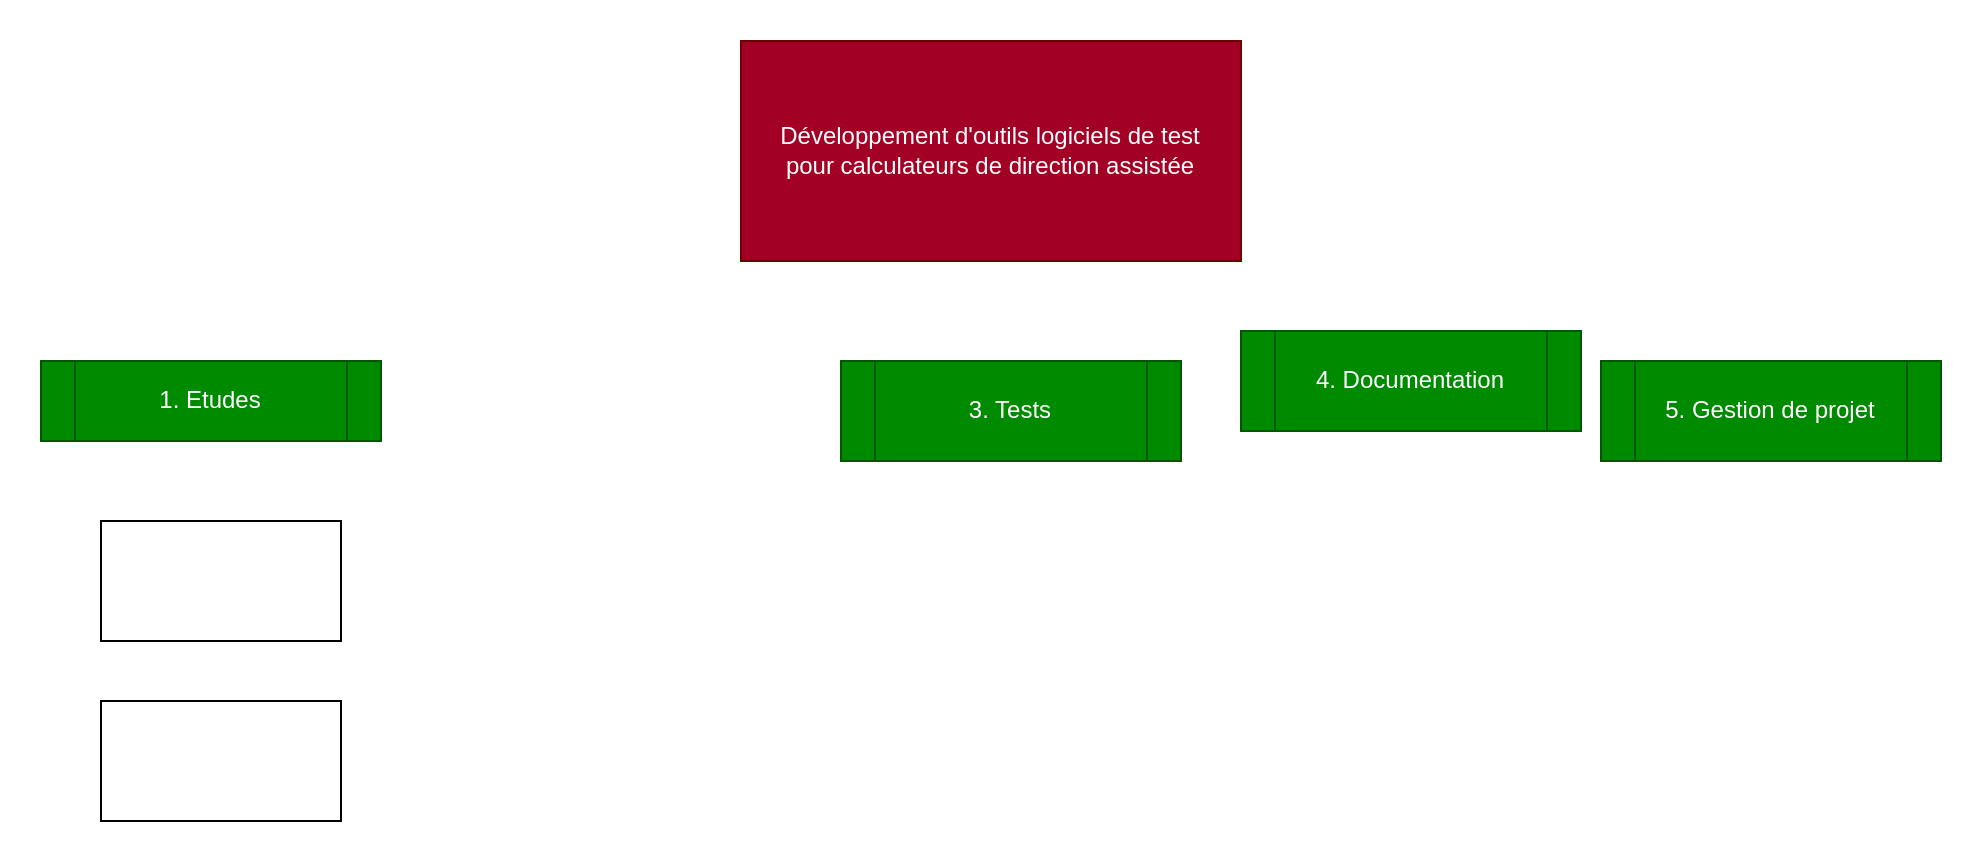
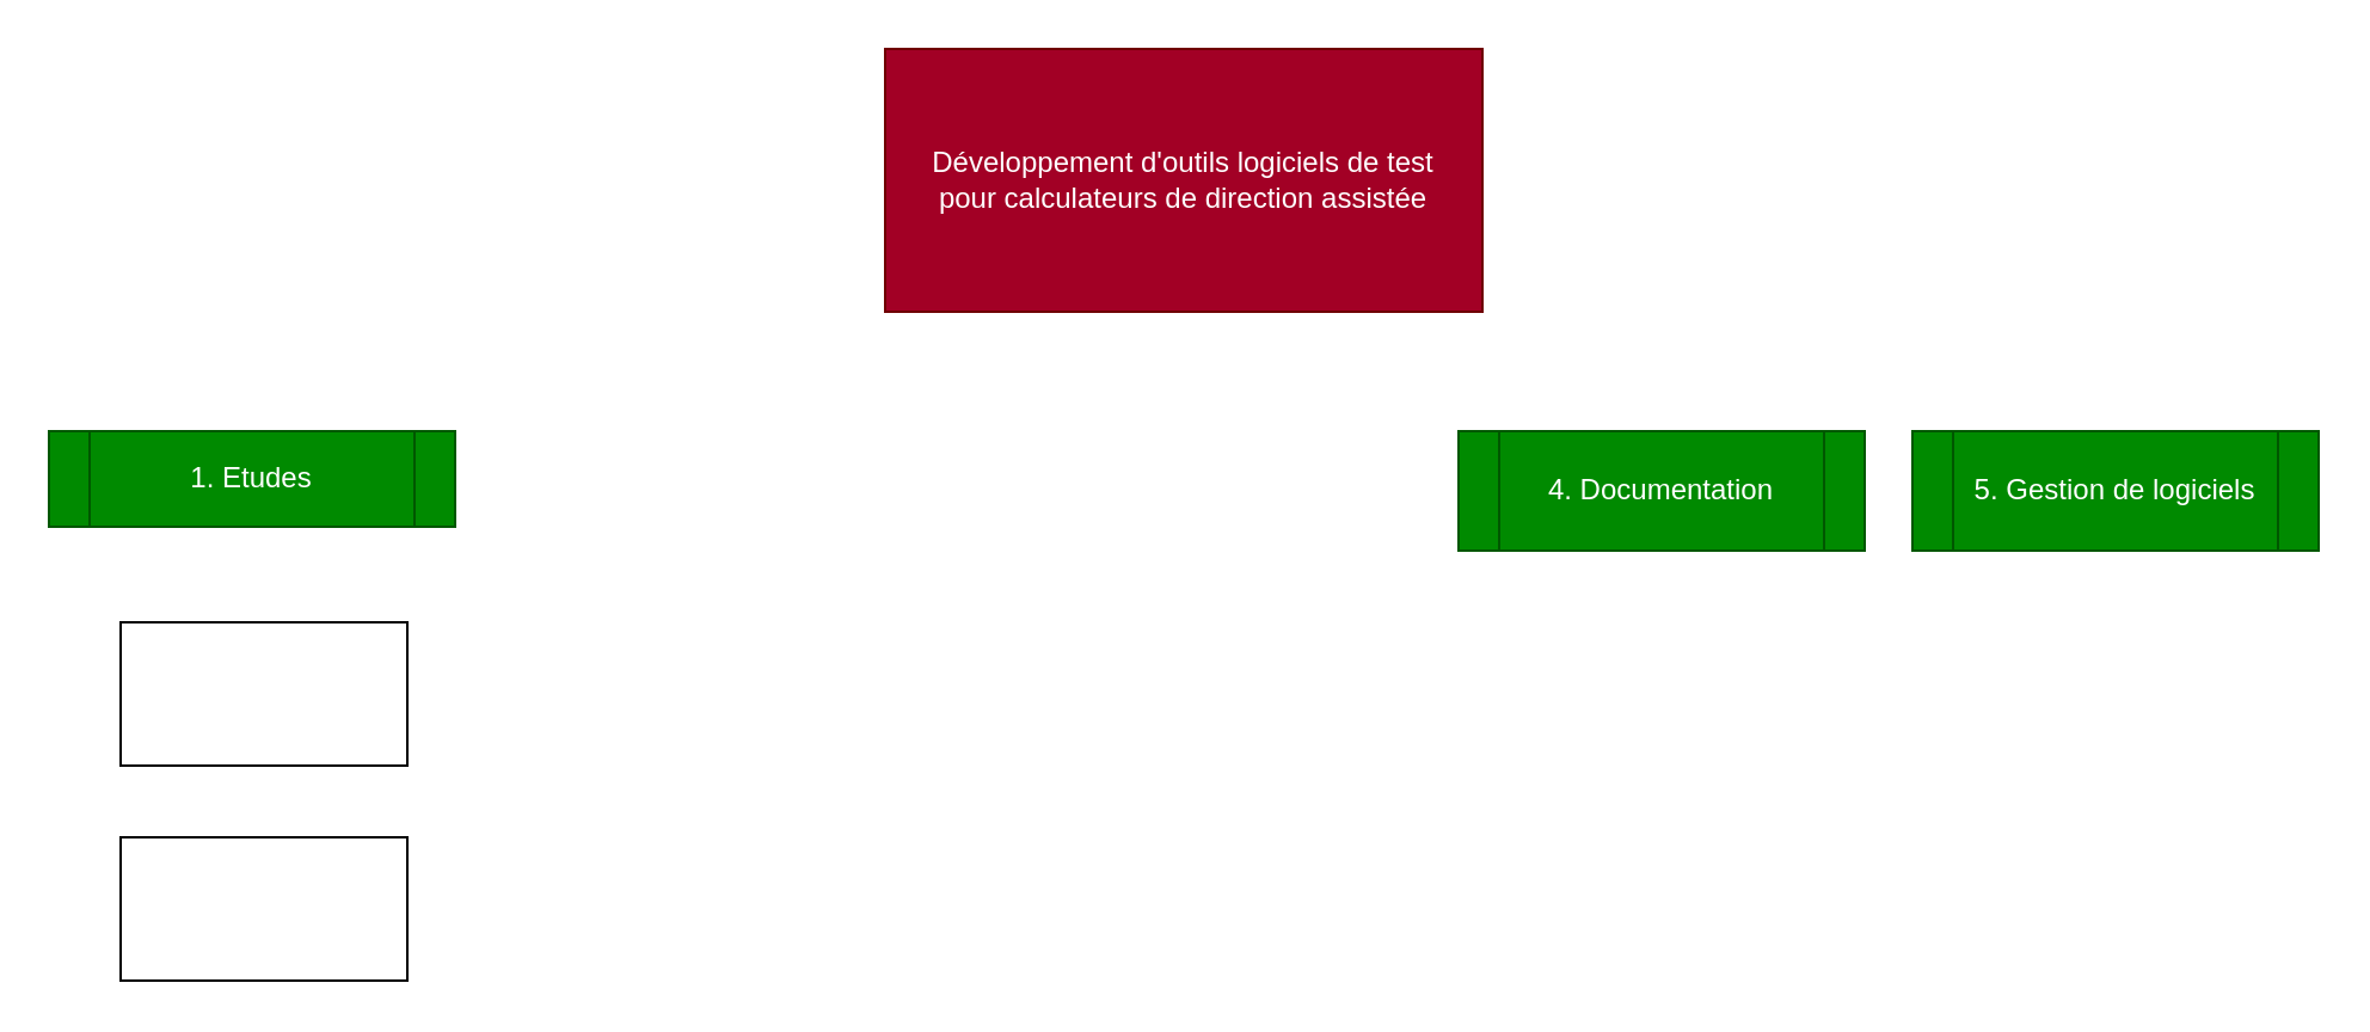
- <mxCell id="5" value="4. Documentation" style="shape=process;whiteSpace=wrap;html=1;backgroundOutline=1;fillColor=#008a00;fontColor=#ffffff;strokeColor=#005700;" vertex="1" parent="1"><mxGeometry x="620" y="165" width="170" height="50" as="geometry" /></mxCell>
+ <mxCell id="5" value="4. Documentation" style="shape=process;whiteSpace=wrap;html=1;backgroundOutline=1;fillColor=#008a00;fontColor=#ffffff;strokeColor=#005700;" vertex="1" parent="1"><mxGeometry x="610" y="180" width="170" height="50" as="geometry" /></mxCell>
- <mxCell id="4" value="3. Tests" style="shape=process;whiteSpace=wrap;html=1;backgroundOutline=1;fillColor=#008a00;fontColor=#ffffff;strokeColor=#005700;" vertex="1" parent="1"><mxGeometry x="420" y="180" width="170" height="50" as="geometry" /></mxCell>
- <mxCell id="6" value="5. Gestion de projet" style="shape=process;whiteSpace=wrap;html=1;backgroundOutline=1;fillColor=#008a00;strokeColor=#005700;fontColor=#ffffff;" vertex="1" parent="1"><mxGeometry x="800" y="180" width="170" height="50" as="geometry" /></mxCell>
+ <mxCell id="6" value="5. Gestion de logiciels" style="shape=process;whiteSpace=wrap;html=1;backgroundOutline=1;fillColor=#008a00;strokeColor=#005700;fontColor=#ffffff;" vertex="1" parent="1"><mxGeometry x="800" y="180" width="170" height="50" as="geometry" /></mxCell>
